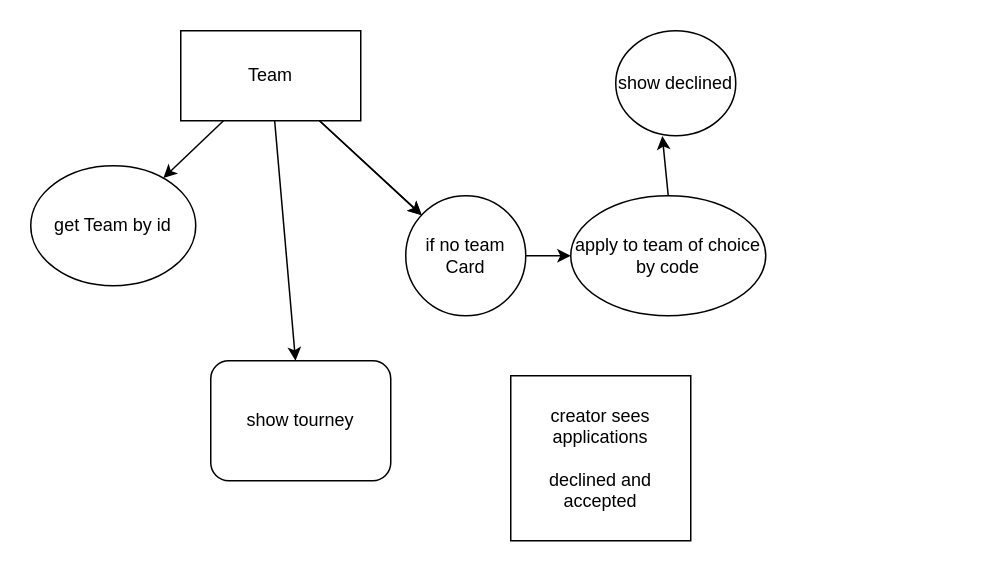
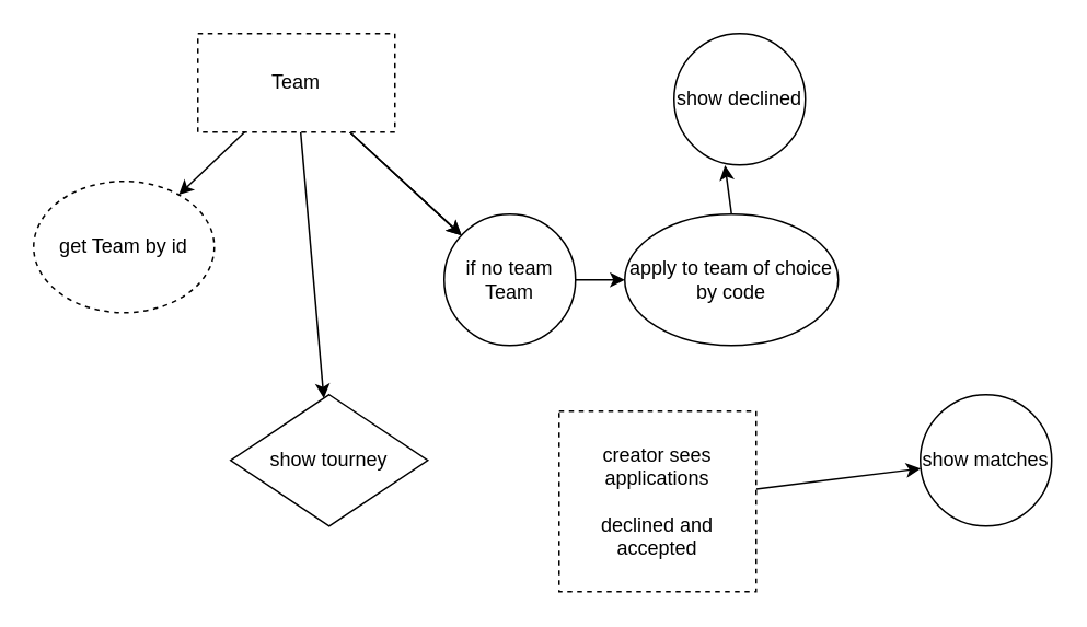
- <mxCell id="6" value="Team" style="whiteSpace=wrap;html=1;" vertex="1" parent="1"><mxGeometry x="120" y="20" width="120" height="60" as="geometry" /></mxCell>
+ <mxCell id="6" value="Team" style="whiteSpace=wrap;html=1;dashed=1;" vertex="1" parent="1"><mxGeometry x="120" y="20" width="120" height="60" as="geometry" /></mxCell>
- <mxCell id="14" value="show declined" style="ellipse;whiteSpace=wrap;html=1;" vertex="1" parent="1"><mxGeometry x="410" y="20" width="80" height="70" as="geometry" /></mxCell>
+ <mxCell id="14" value="show declined" style="ellipse;whiteSpace=wrap;html=1;" vertex="1" parent="1"><mxGeometry x="410" y="20" width="80" height="80" as="geometry" /></mxCell>
- <mxCell id="7" value="get Team by id" style="ellipse;whiteSpace=wrap;html=1;" vertex="1" parent="1"><mxGeometry x="20" y="110" width="110" height="80" as="geometry" /></mxCell>
+ <mxCell id="7" value="get Team by id" style="ellipse;whiteSpace=wrap;html=1;dashed=1;" vertex="1" parent="1"><mxGeometry x="20" y="110" width="110" height="80" as="geometry" /></mxCell>
- <mxCell id="9" value="if no team&lt;div&gt;Card&lt;/div&gt;" style="ellipse;whiteSpace=wrap;html=1;" vertex="1" parent="1"><mxGeometry x="270" y="130" width="80" height="80" as="geometry" /></mxCell>
+ <mxCell id="9" value="if no team&lt;div&gt;Team&lt;/div&gt;" style="ellipse;whiteSpace=wrap;html=1;" vertex="1" parent="1"><mxGeometry x="270" y="130" width="80" height="80" as="geometry" /></mxCell>
- <mxCell id="10" value="show tourney" style="whiteSpace=wrap;html=1;rounded=1;" vertex="1" parent="1"><mxGeometry x="140" y="240" width="120" height="80" as="geometry" /></mxCell>
+ <mxCell id="10" value="show tourney" style="rhombus;whiteSpace=wrap;html=1;" vertex="1" parent="1"><mxGeometry x="140" y="240" width="120" height="80" as="geometry" /></mxCell>
+ <mxCell id="13" value="show matches" style="ellipse;whiteSpace=wrap;html=1;" vertex="1" parent="1"><mxGeometry x="560" y="240" width="80" height="80" as="geometry" /></mxCell>
+ <mxCell id="11" value="" style="edgeStyle=none;html=1;" edge="1" parent="1" source="12" target="13"><mxGeometry relative="1" as="geometry" /></mxCell>
- <mxCell id="12" value="creator sees applications&lt;br&gt;&lt;br&gt;declined and accepted" style="whiteSpace=wrap;html=1;" vertex="1" parent="1"><mxGeometry x="340" y="250" width="120" height="110" as="geometry" /></mxCell>
+ <mxCell id="12" value="creator sees applications&lt;br&gt;&lt;br&gt;declined and accepted" style="whiteSpace=wrap;html=1;dashed=1;" vertex="1" parent="1"><mxGeometry x="340" y="250" width="120" height="110" as="geometry" /></mxCell>
